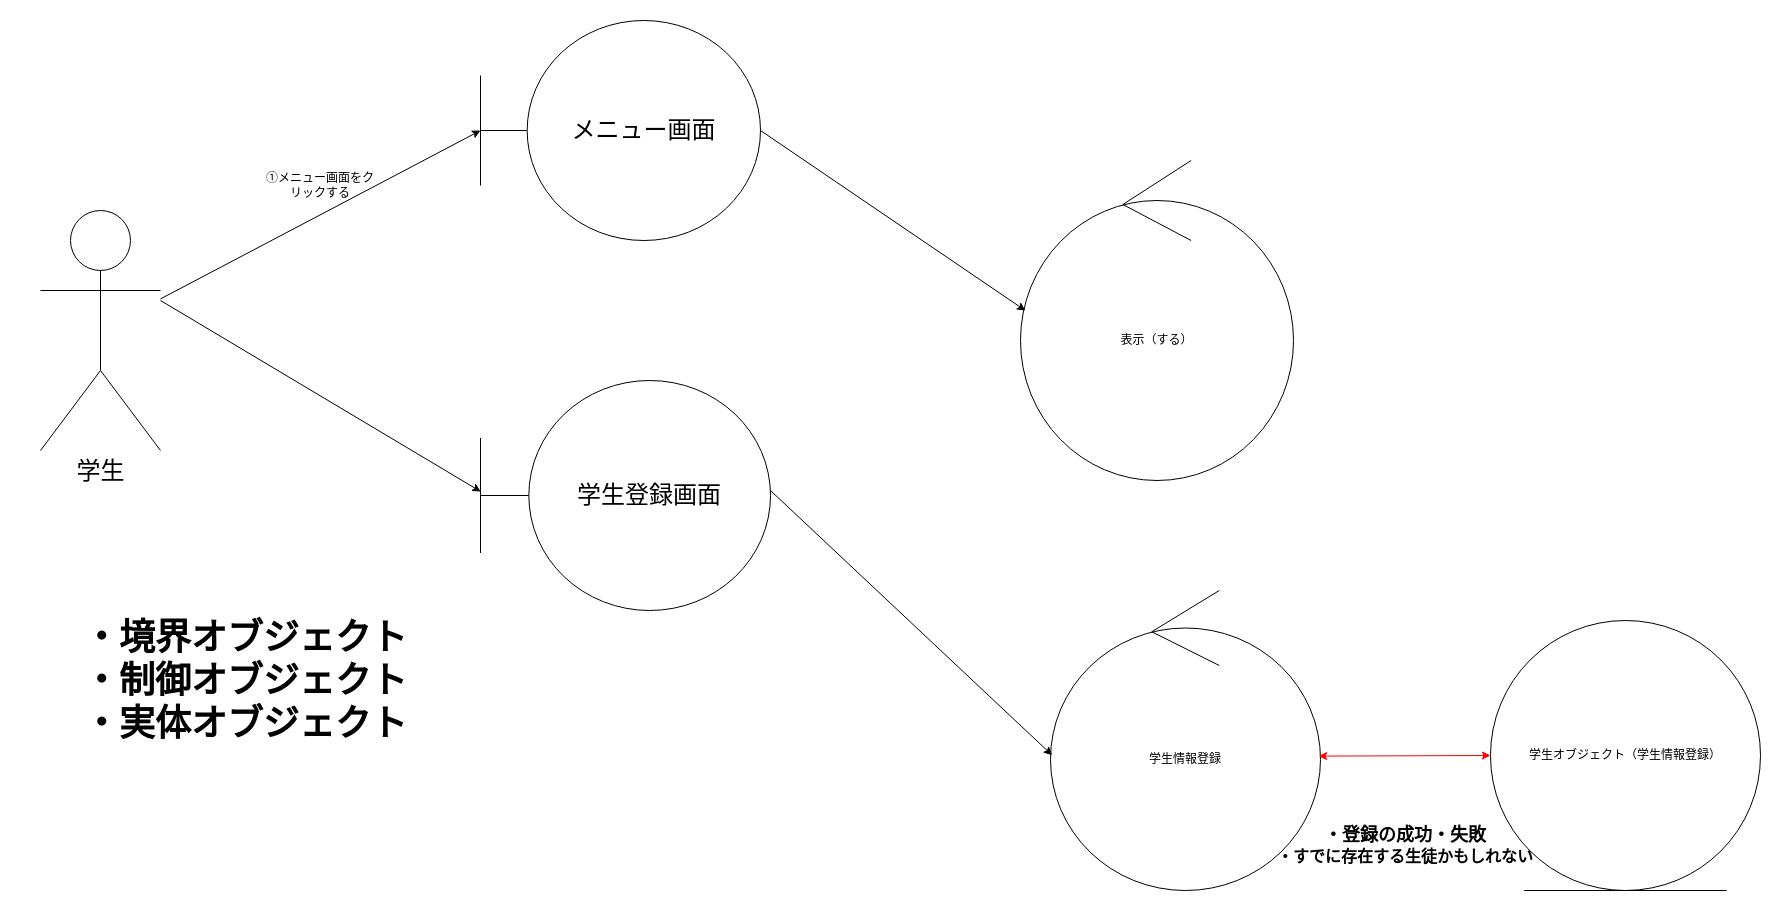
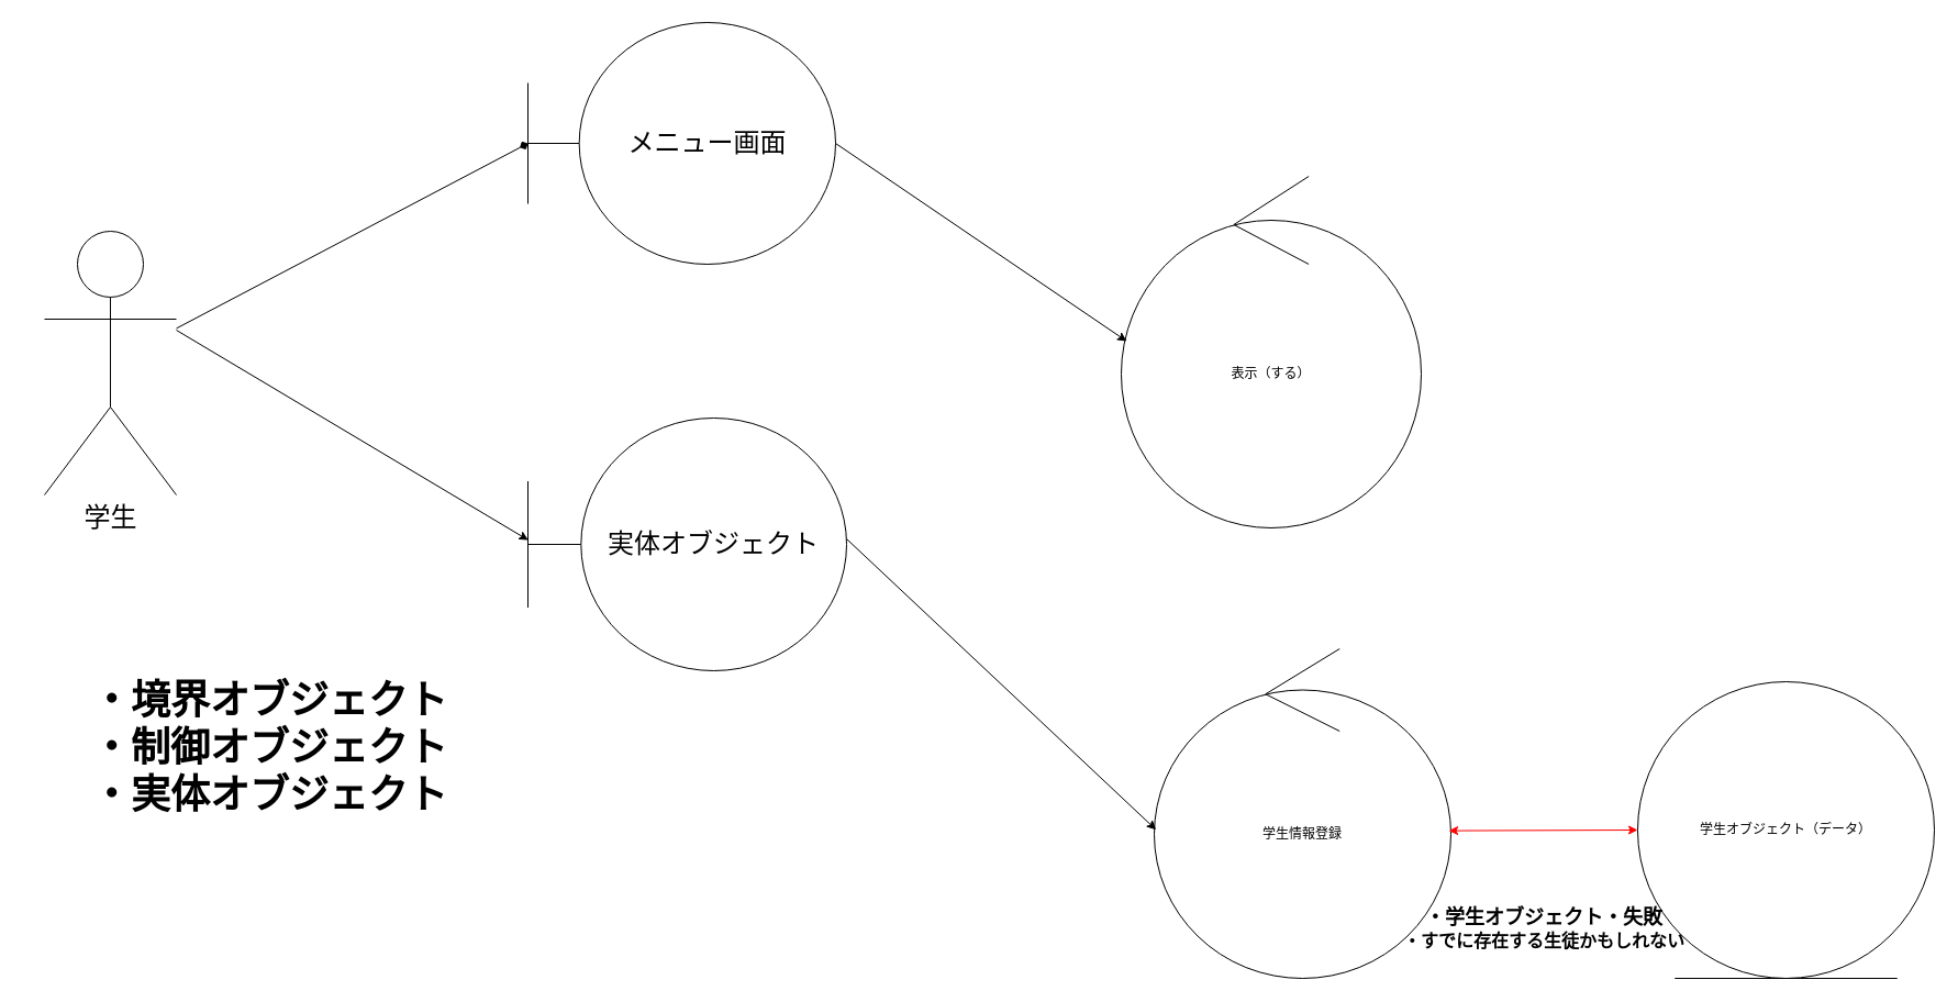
- <mxCell id="4" value="" style="endArrow=classic;html=1;rounded=0;entryX=0;entryY=0.5;entryDx=0;entryDy=0;entryPerimeter=0;" edge="1" parent="1" source="2" target="3"><mxGeometry width="50" height="50" relative="1" as="geometry"><mxPoint x="160" y="150" as="sourcePoint" /><mxPoint x="460" y="150" as="targetPoint" /></mxGeometry></mxCell>
+ <mxCell id="4" value="" style="endArrow=diamond;html=1;rounded=0;entryX=0;entryY=0.5;entryDx=0;entryDy=0;entryPerimeter=0;" edge="1" parent="1" source="2" target="3"><mxGeometry width="50" height="50" relative="1" as="geometry"><mxPoint x="160" y="150" as="sourcePoint" /><mxPoint x="460" y="150" as="targetPoint" /></mxGeometry></mxCell>
- <mxCell id="5" value="①メニュー画面をクリックする" style="text;html=1;align=center;verticalAlign=middle;whiteSpace=wrap;rounded=0;" vertex="1" parent="1"><mxGeometry x="260" y="170" width="120" height="30" as="geometry" /></mxCell>
- <mxCell id="8" value="&lt;font style=&quot;font-size: 24px;&quot;&gt;学生登録画面&lt;/font&gt;" style="shape=umlBoundary;whiteSpace=wrap;html=1;" vertex="1" parent="1"><mxGeometry x="480" y="380" width="290" height="230" as="geometry" /></mxCell>
+ <mxCell id="8" value="&lt;font style=&quot;font-size: 24px;&quot;&gt;実体オブジェクト&lt;/font&gt;" style="shape=umlBoundary;whiteSpace=wrap;html=1;" vertex="1" parent="1"><mxGeometry x="480" y="380" width="290" height="230" as="geometry" /></mxCell>
- <mxCell id="12" value="学生オブジェクト（学生情報登録）" style="ellipse;shape=umlEntity;whiteSpace=wrap;html=1;" vertex="1" parent="1"><mxGeometry x="1490" y="620" width="270" height="270" as="geometry" /></mxCell>
+ <mxCell id="12" value="学生オブジェクト（データ）" style="ellipse;shape=umlEntity;whiteSpace=wrap;html=1;" vertex="1" parent="1"><mxGeometry x="1490" y="620" width="270" height="270" as="geometry" /></mxCell>
- <mxCell id="14" value="&lt;font style=&quot;font-size: 18px;&quot;&gt;&lt;b&gt;・登録の成功・失敗&lt;/b&gt;&lt;/font&gt;&lt;div&gt;&lt;font size=&quot;3&quot;&gt;&lt;b&gt;・すでに存在する生徒かもしれない&lt;/b&gt;&lt;/font&gt;&lt;/div&gt;" style="text;html=1;align=center;verticalAlign=middle;whiteSpace=wrap;rounded=0;" vertex="1" parent="1"><mxGeometry x="1260" y="800" width="290" height="90" as="geometry" /></mxCell>
+ <mxCell id="14" value="&lt;font style=&quot;font-size: 18px;&quot;&gt;&lt;b&gt;・学生オブジェクト・失敗&lt;/b&gt;&lt;/font&gt;&lt;div&gt;&lt;font size=&quot;3&quot;&gt;&lt;b&gt;・すでに存在する生徒かもしれない&lt;/b&gt;&lt;/font&gt;&lt;/div&gt;" style="text;html=1;align=center;verticalAlign=middle;whiteSpace=wrap;rounded=0;" vertex="1" parent="1"><mxGeometry x="1260" y="800" width="290" height="90" as="geometry" /></mxCell>
